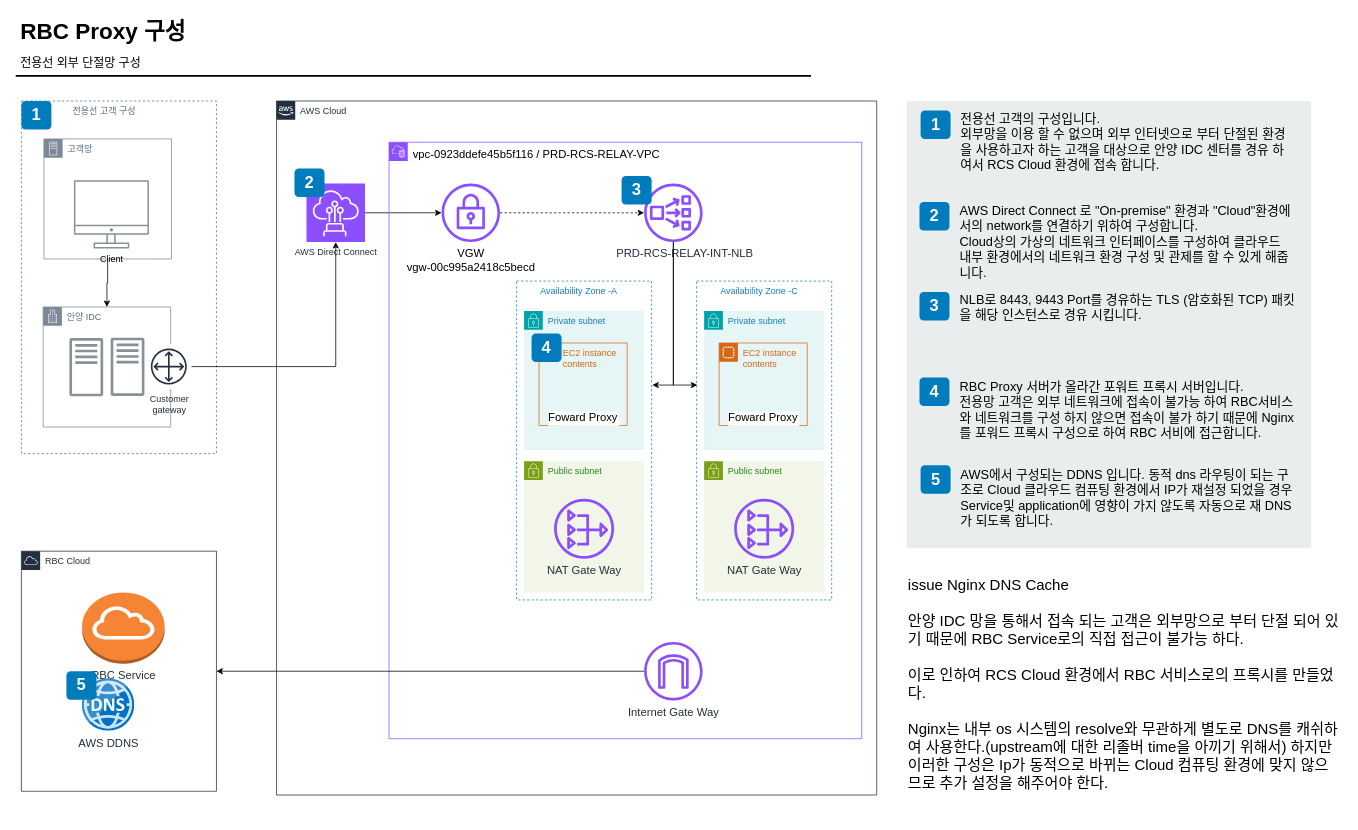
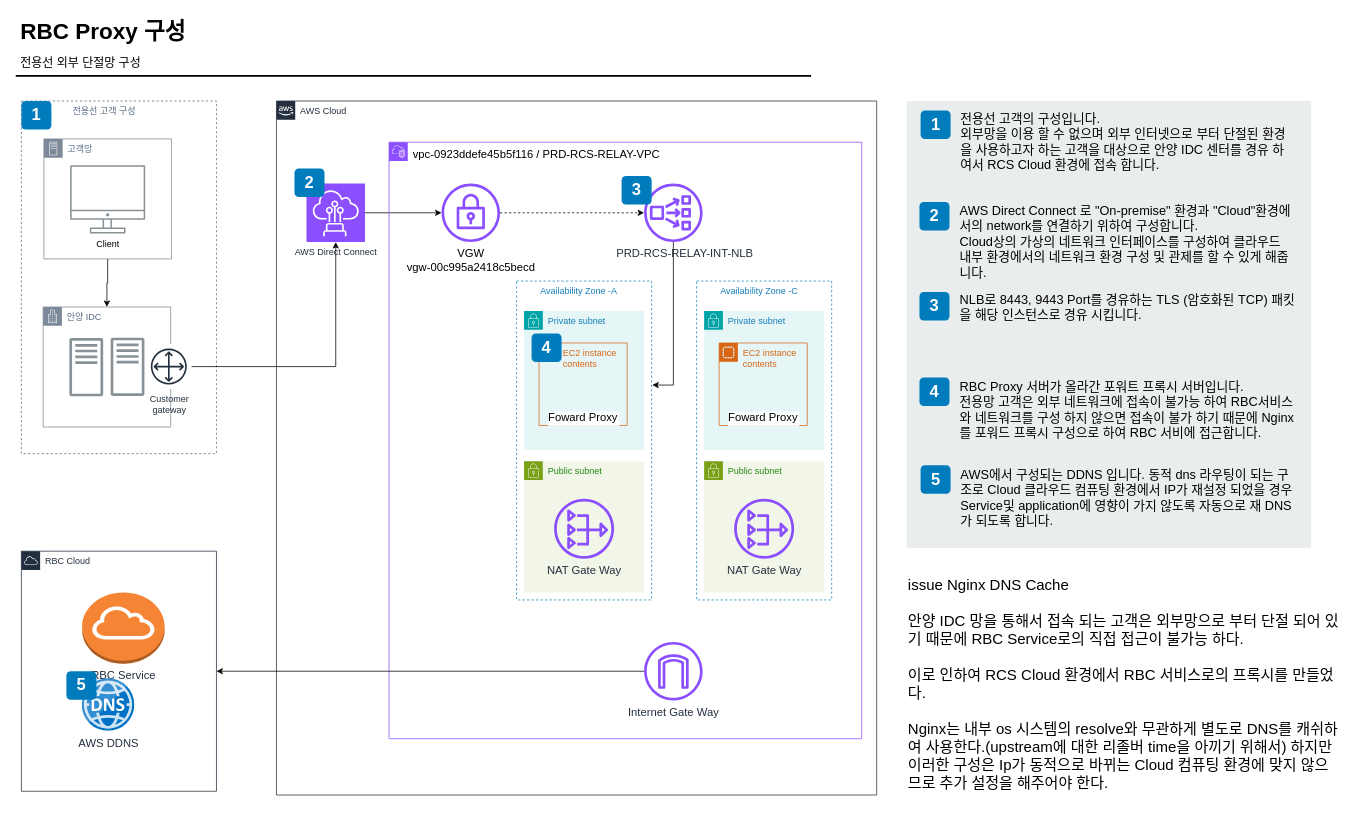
- <mxCell id="46" value="Client" style="sketch=0;outlineConnect=0;gradientColor=none;strokeColor=none;fillColor=#879196;dashed=0;verticalLabelPosition=bottom;verticalAlign=top;align=center;html=1;aspect=fixed;shape=mxgraph.aws4.illustration_desktop;pointerEvents=1;spacingLeft=0;" parent="45" vertex="1"><mxGeometry x="40" y="55" width="100" height="91" as="geometry" /></mxCell>
+ <mxCell id="46" value="Client" style="sketch=0;outlineConnect=0;gradientColor=none;strokeColor=none;fillColor=#879196;dashed=0;verticalLabelPosition=bottom;verticalAlign=top;align=center;html=1;aspect=fixed;shape=mxgraph.aws4.illustration_desktop;pointerEvents=1;spacingLeft=0;" parent="45" vertex="1"><mxGeometry x="35" y="35" width="100" height="91" as="geometry" /></mxCell>
- <mxCell id="24" style="edgeStyle=orthogonalEdgeStyle;rounded=0;orthogonalLoop=1;jettySize=auto;html=1;entryX=0.005;entryY=0.326;entryDx=0;entryDy=0;entryPerimeter=0;fontFamily=Helvetica;fontSize=12;fontColor=#232F3E;" parent="5" source="8" target="9" edge="1"><mxGeometry relative="1" as="geometry" /></mxCell>
